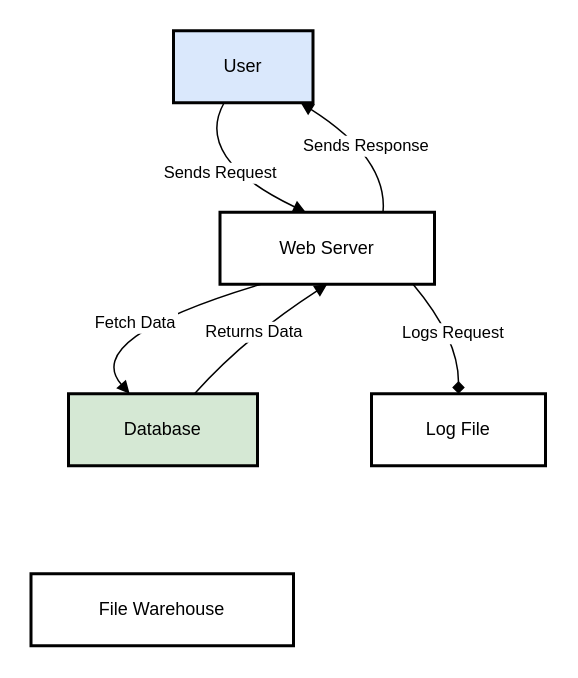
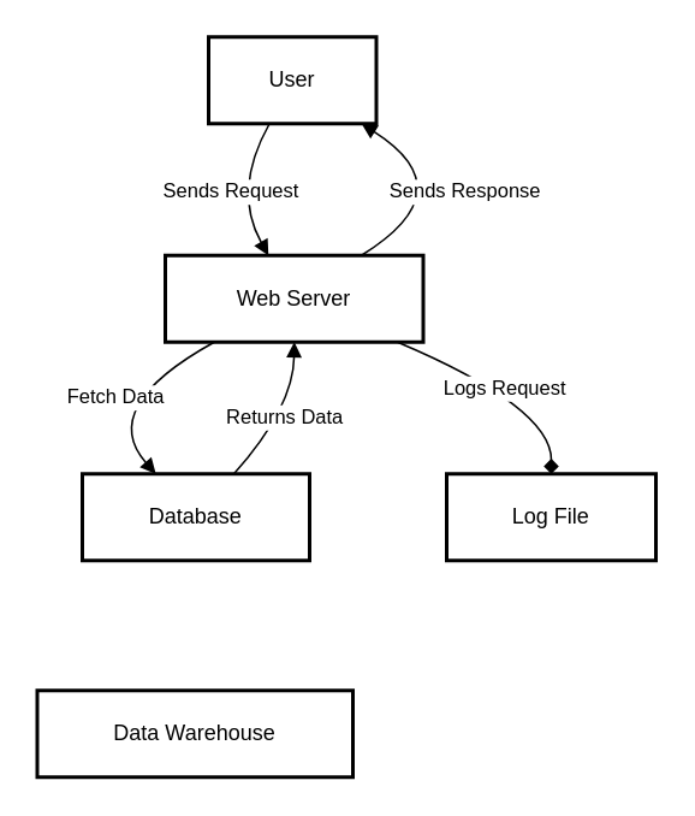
- <mxCell id="2" value="User" style="whiteSpace=wrap;strokeWidth=2;fillColor=#dae8fc;" vertex="1" parent="1"><mxGeometry x="115" y="20" width="93" height="48" as="geometry" /></mxCell>
+ <mxCell id="2" value="User" style="whiteSpace=wrap;strokeWidth=2;" vertex="1" parent="1"><mxGeometry x="115" y="20" width="93" height="48" as="geometry" /></mxCell>
- <mxCell id="3" value="Web Server" style="whiteSpace=wrap;strokeWidth=2;" vertex="1" parent="1"><mxGeometry x="146" y="141" width="143" height="48" as="geometry" /></mxCell>
+ <mxCell id="3" value="Web Server" style="whiteSpace=wrap;strokeWidth=2;" vertex="1" parent="1"><mxGeometry x="91" y="141" width="143" height="48" as="geometry" /></mxCell>
- <mxCell id="4" value="Database" style="whiteSpace=wrap;strokeWidth=2;fillColor=#d5e8d4;" vertex="1" parent="1"><mxGeometry x="45" y="262" width="126" height="48" as="geometry" /></mxCell>
+ <mxCell id="4" value="Database" style="whiteSpace=wrap;strokeWidth=2;" vertex="1" parent="1"><mxGeometry x="45" y="262" width="126" height="48" as="geometry" /></mxCell>
- <mxCell id="6" value="File Warehouse" style="whiteSpace=wrap;strokeWidth=2;" vertex="1" parent="1"><mxGeometry x="20" y="382" width="175" height="48" as="geometry" /></mxCell>
+ <mxCell id="6" value="Data Warehouse" style="whiteSpace=wrap;strokeWidth=2;" vertex="1" parent="1"><mxGeometry x="20" y="382" width="175" height="48" as="geometry" /></mxCell>
